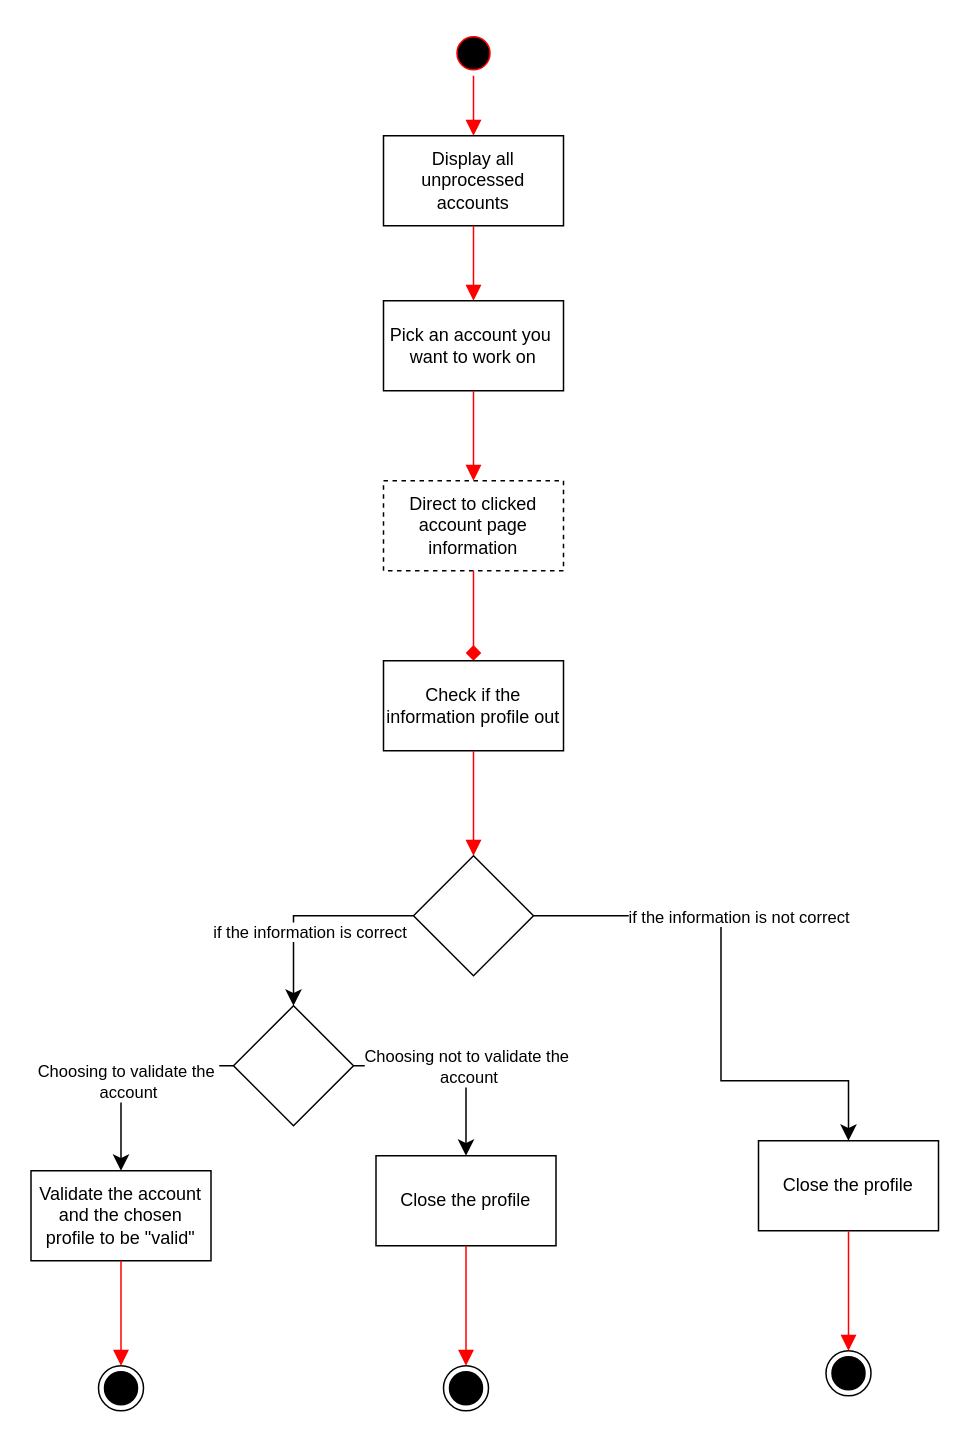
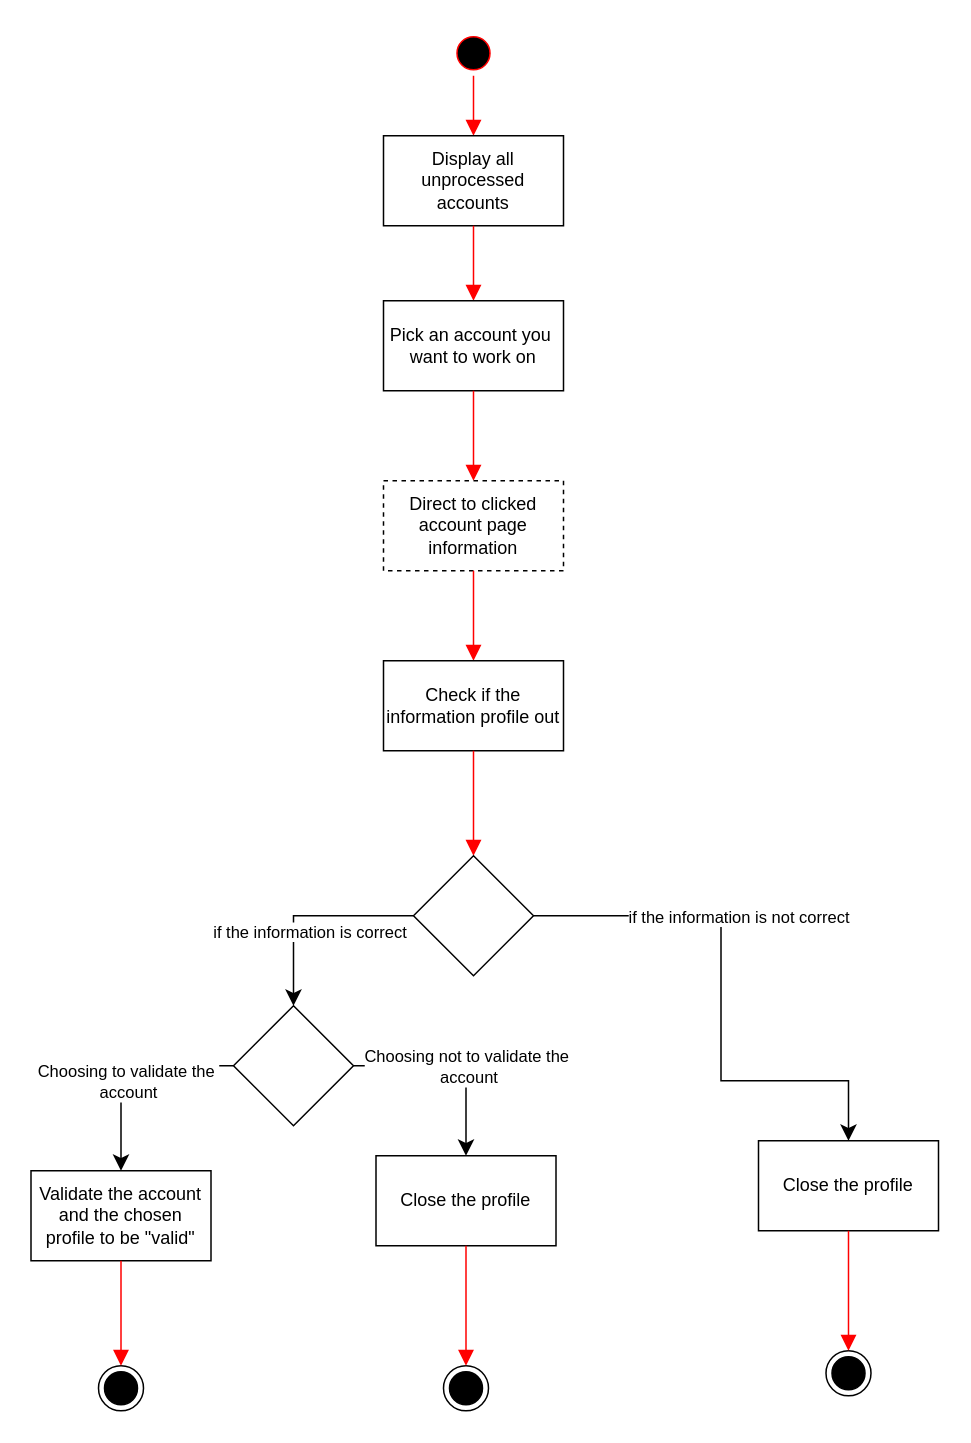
- <mxCell id="9" value="" style="edgeStyle=orthogonalEdgeStyle;html=1;verticalAlign=bottom;endArrow=diamond;endSize=8;strokeColor=light-dark(#FF0000,#000000);rounded=0;endFill=1;entryX=0.5;entryY=0;entryDx=0;entryDy=0;exitX=0.5;exitY=1;exitDx=0;exitDy=0;" edge="1" parent="1" target="10" source="8"><mxGeometry relative="1" as="geometry"><mxPoint x="315" y="480" as="targetPoint" /><mxPoint x="315" y="410" as="sourcePoint" /></mxGeometry></mxCell>
+ <mxCell id="9" value="" style="edgeStyle=orthogonalEdgeStyle;html=1;verticalAlign=bottom;endArrow=block;endSize=8;strokeColor=light-dark(#FF0000,#000000);rounded=0;endFill=1;entryX=0.5;entryY=0;entryDx=0;entryDy=0;exitX=0.5;exitY=1;exitDx=0;exitDy=0;" edge="1" parent="1" target="10" source="8"><mxGeometry relative="1" as="geometry"><mxPoint x="315" y="480" as="targetPoint" /><mxPoint x="315" y="410" as="sourcePoint" /></mxGeometry></mxCell>
